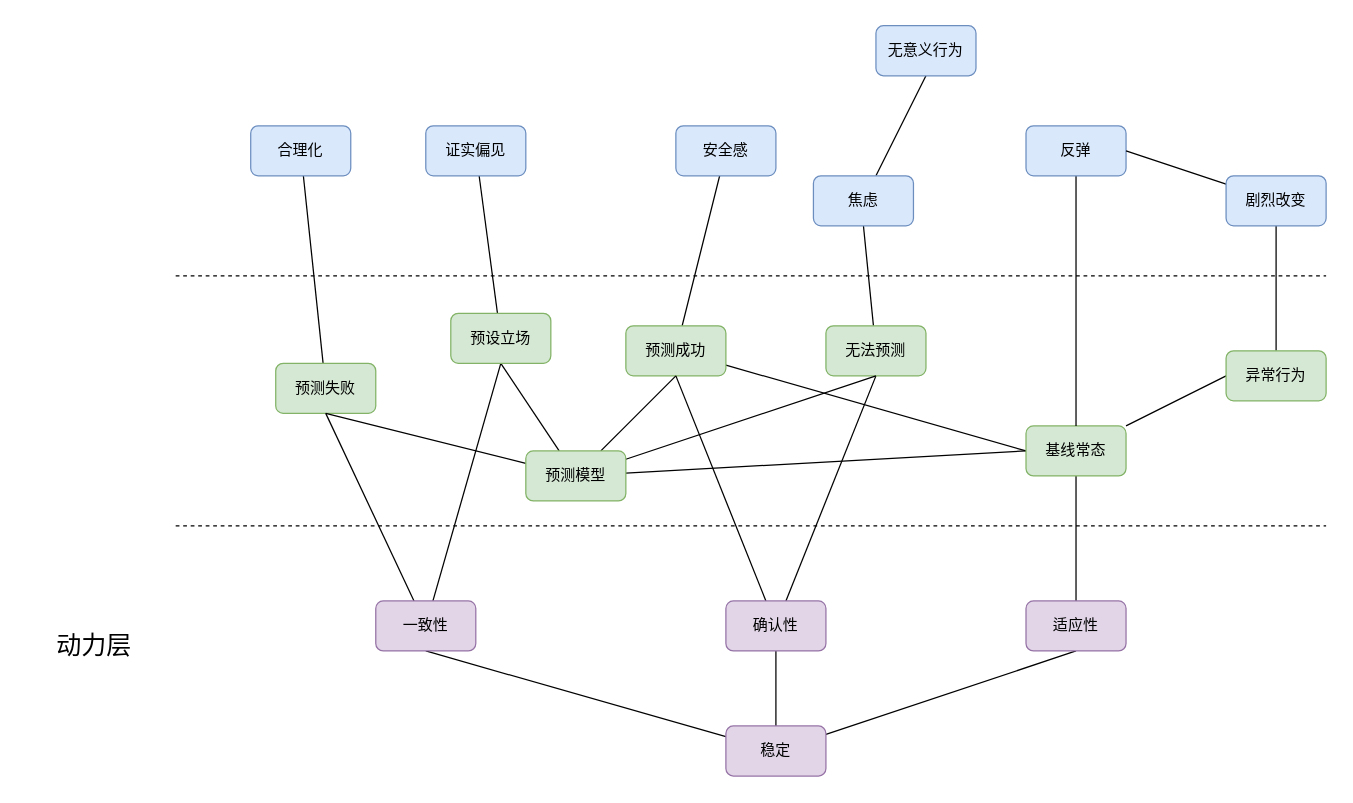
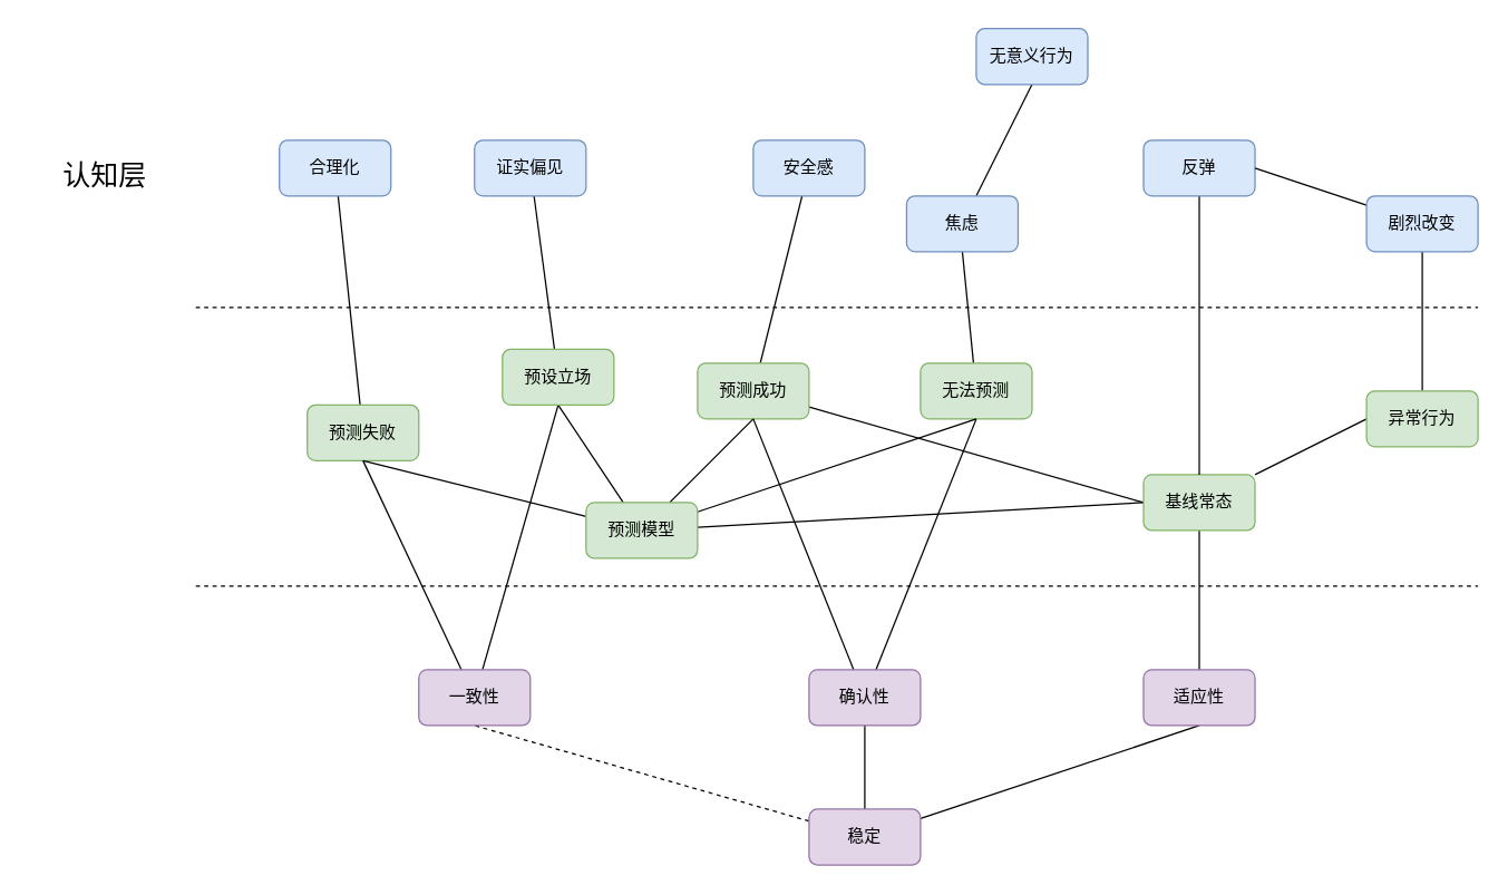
+ <mxCell id="4" value="认知层" style="text;html=1;strokeColor=none;fillColor=none;align=center;verticalAlign=middle;whiteSpace=wrap;rounded=0;fontSize=20;" vertex="1" parent="1"><mxGeometry x="20" y="110" width="110" height="30" as="geometry" /></mxCell>
- <mxCell id="5" value="动力层" style="text;html=1;strokeColor=none;fillColor=none;align=center;verticalAlign=middle;whiteSpace=wrap;rounded=0;fontSize=20;" vertex="1" parent="1"><mxGeometry x="20" y="500" width="110" height="30" as="geometry" /></mxCell>
- <mxCell id="12" style="rounded=0;orthogonalLoop=1;jettySize=auto;html=1;entryX=0.5;entryY=1;entryDx=0;entryDy=0;endArrow=none;endFill=0;" edge="1" parent="1" source="15" target="21"><mxGeometry relative="1" as="geometry" /></mxCell>
+ <mxCell id="12" style="rounded=0;orthogonalLoop=1;jettySize=auto;html=1;entryX=0.5;entryY=1;entryDx=0;entryDy=0;endArrow=none;endFill=0;dashed=1;" edge="1" parent="1" source="15" target="21"><mxGeometry relative="1" as="geometry" /></mxCell>
